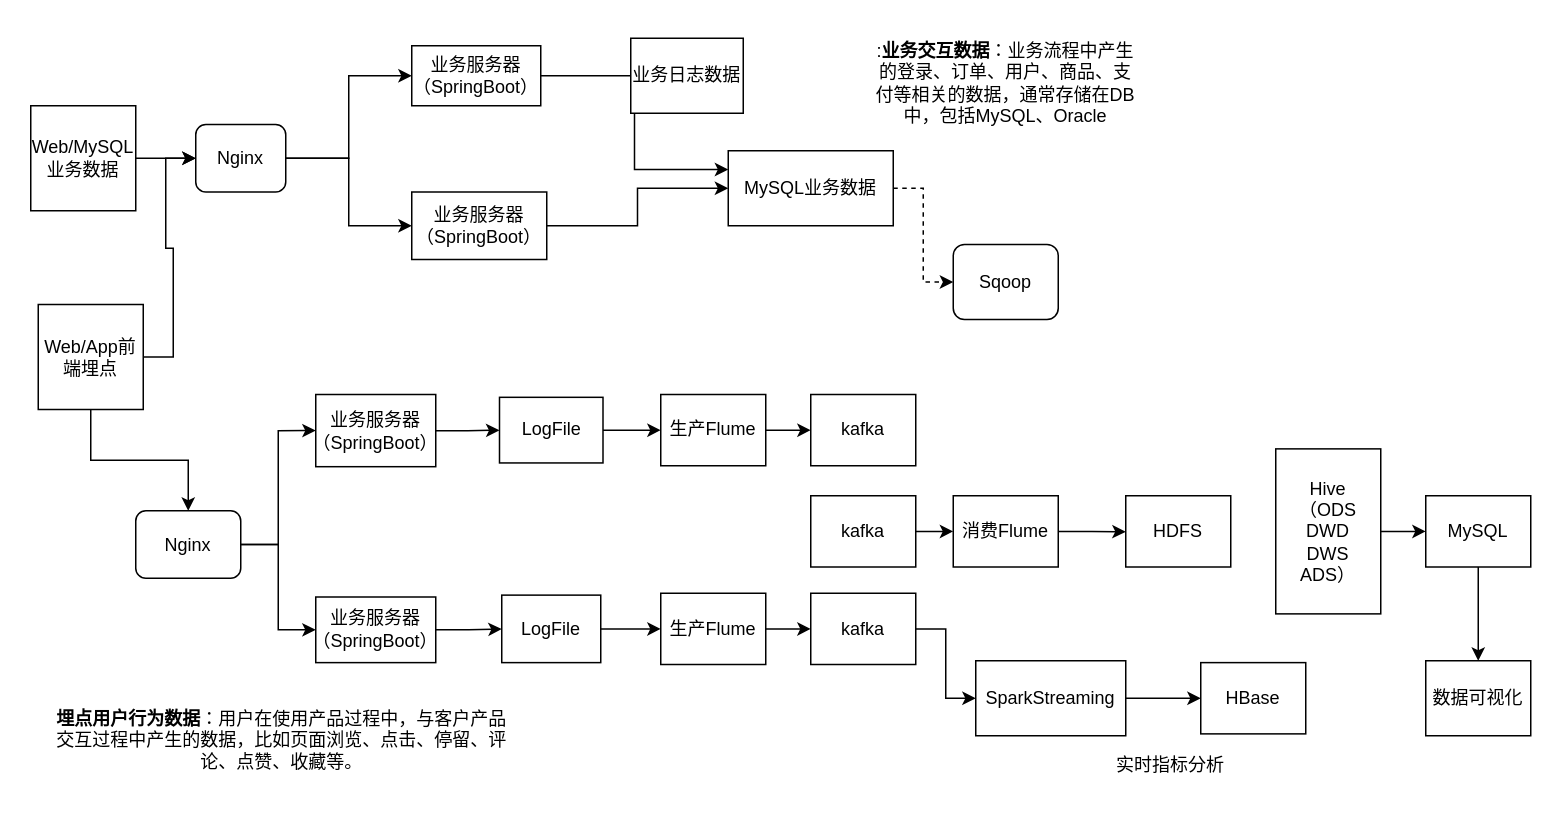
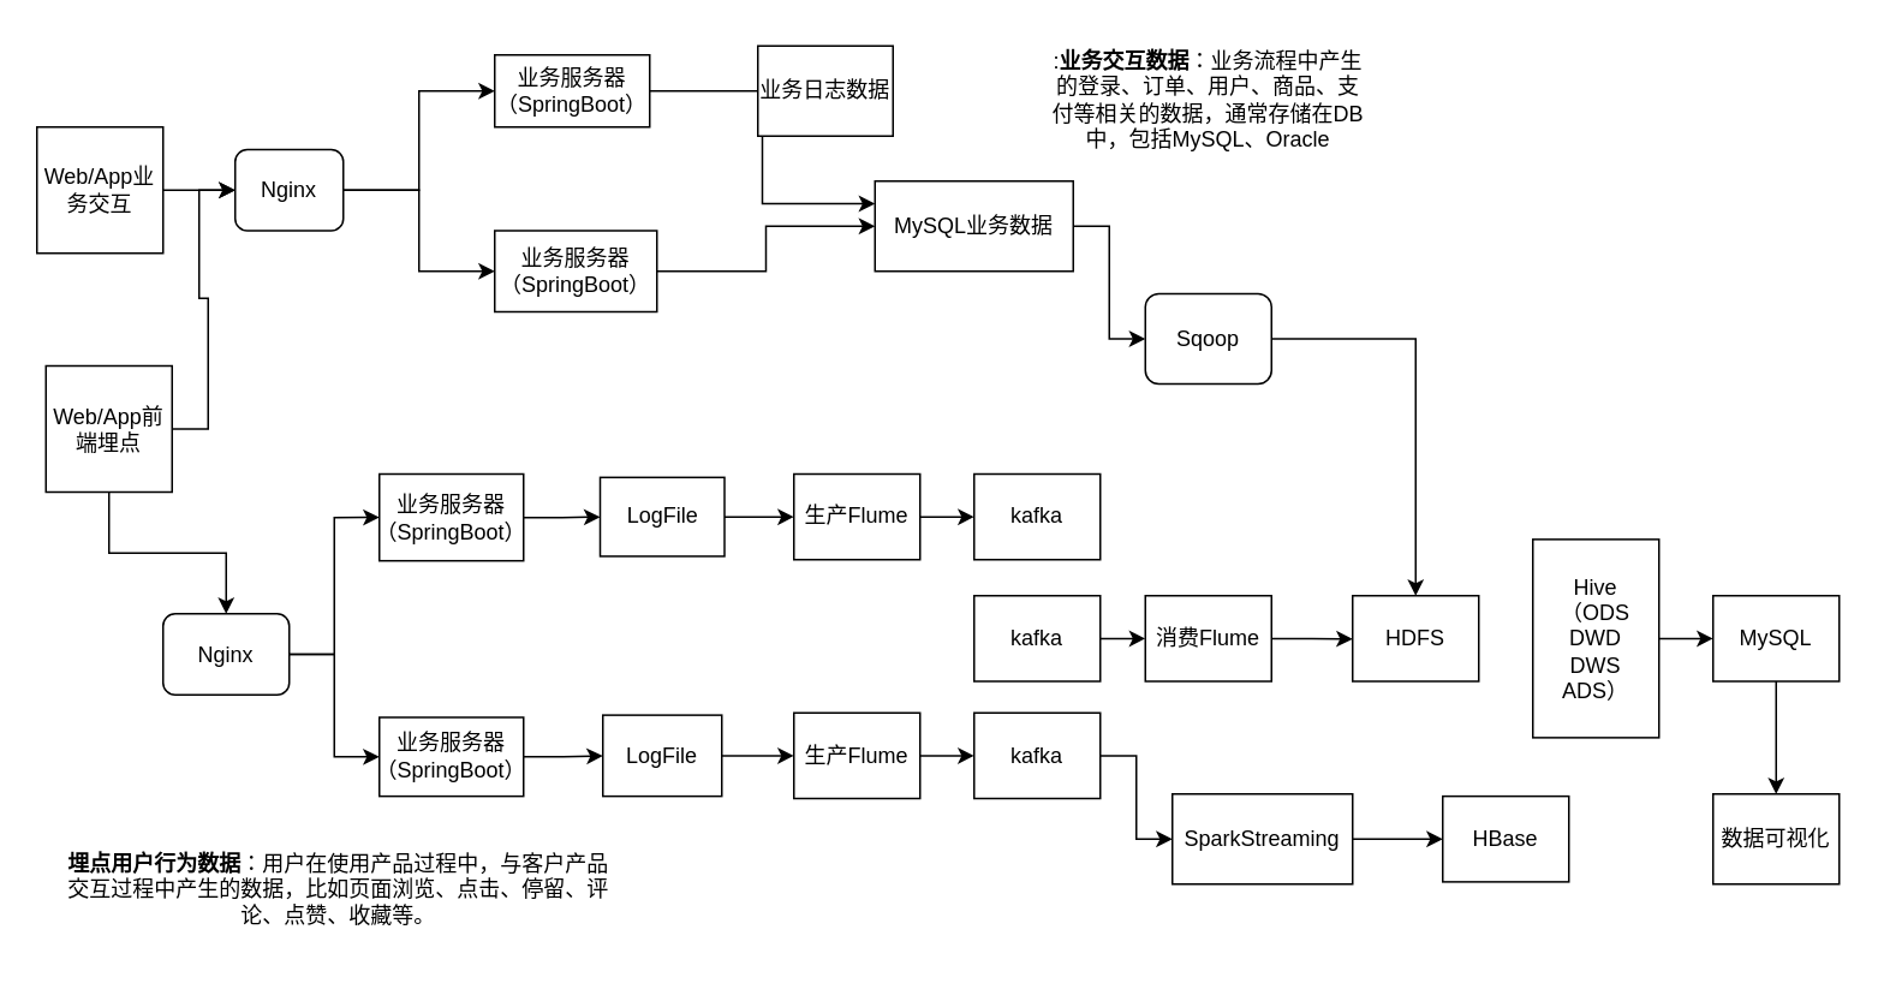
- <mxCell id="3" value="Web/MySQL业务数据" style="whiteSpace=wrap;html=1;aspect=fixed;" vertex="1" parent="1"><mxGeometry x="20" y="70" width="70" height="70" as="geometry" /></mxCell>
+ <mxCell id="3" value="Web/App业务交互" style="whiteSpace=wrap;html=1;aspect=fixed;" vertex="1" parent="1"><mxGeometry x="20" y="70" width="70" height="70" as="geometry" /></mxCell>
- <mxCell id="17" style="edgeStyle=orthogonalEdgeStyle;rounded=0;orthogonalLoop=1;jettySize=auto;html=1;entryX=0;entryY=0.5;entryDx=0;entryDy=0;dashed=1;" edge="1" parent="1" source="18" target="22"><mxGeometry relative="1" as="geometry" /></mxCell>
+ <mxCell id="17" style="edgeStyle=orthogonalEdgeStyle;rounded=0;orthogonalLoop=1;jettySize=auto;html=1;entryX=0;entryY=0.5;entryDx=0;entryDy=0;" edge="1" parent="1" source="18" target="22"><mxGeometry relative="1" as="geometry" /></mxCell>
+ <mxCell id="21" style="edgeStyle=orthogonalEdgeStyle;rounded=0;orthogonalLoop=1;jettySize=auto;html=1;exitX=1;exitY=0.5;exitDx=0;exitDy=0;entryX=0.5;entryY=0;entryDx=0;entryDy=0;" edge="1" parent="1" source="22" target="42"><mxGeometry relative="1" as="geometry" /></mxCell>
- <mxCell id="51" value="实时指标分析" style="text;html=1;strokeColor=none;fillColor=none;align=center;verticalAlign=middle;whiteSpace=wrap;rounded=0;" vertex="1" parent="1"><mxGeometry x="740" y="500" width="80" height="20" as="geometry" /></mxCell>
